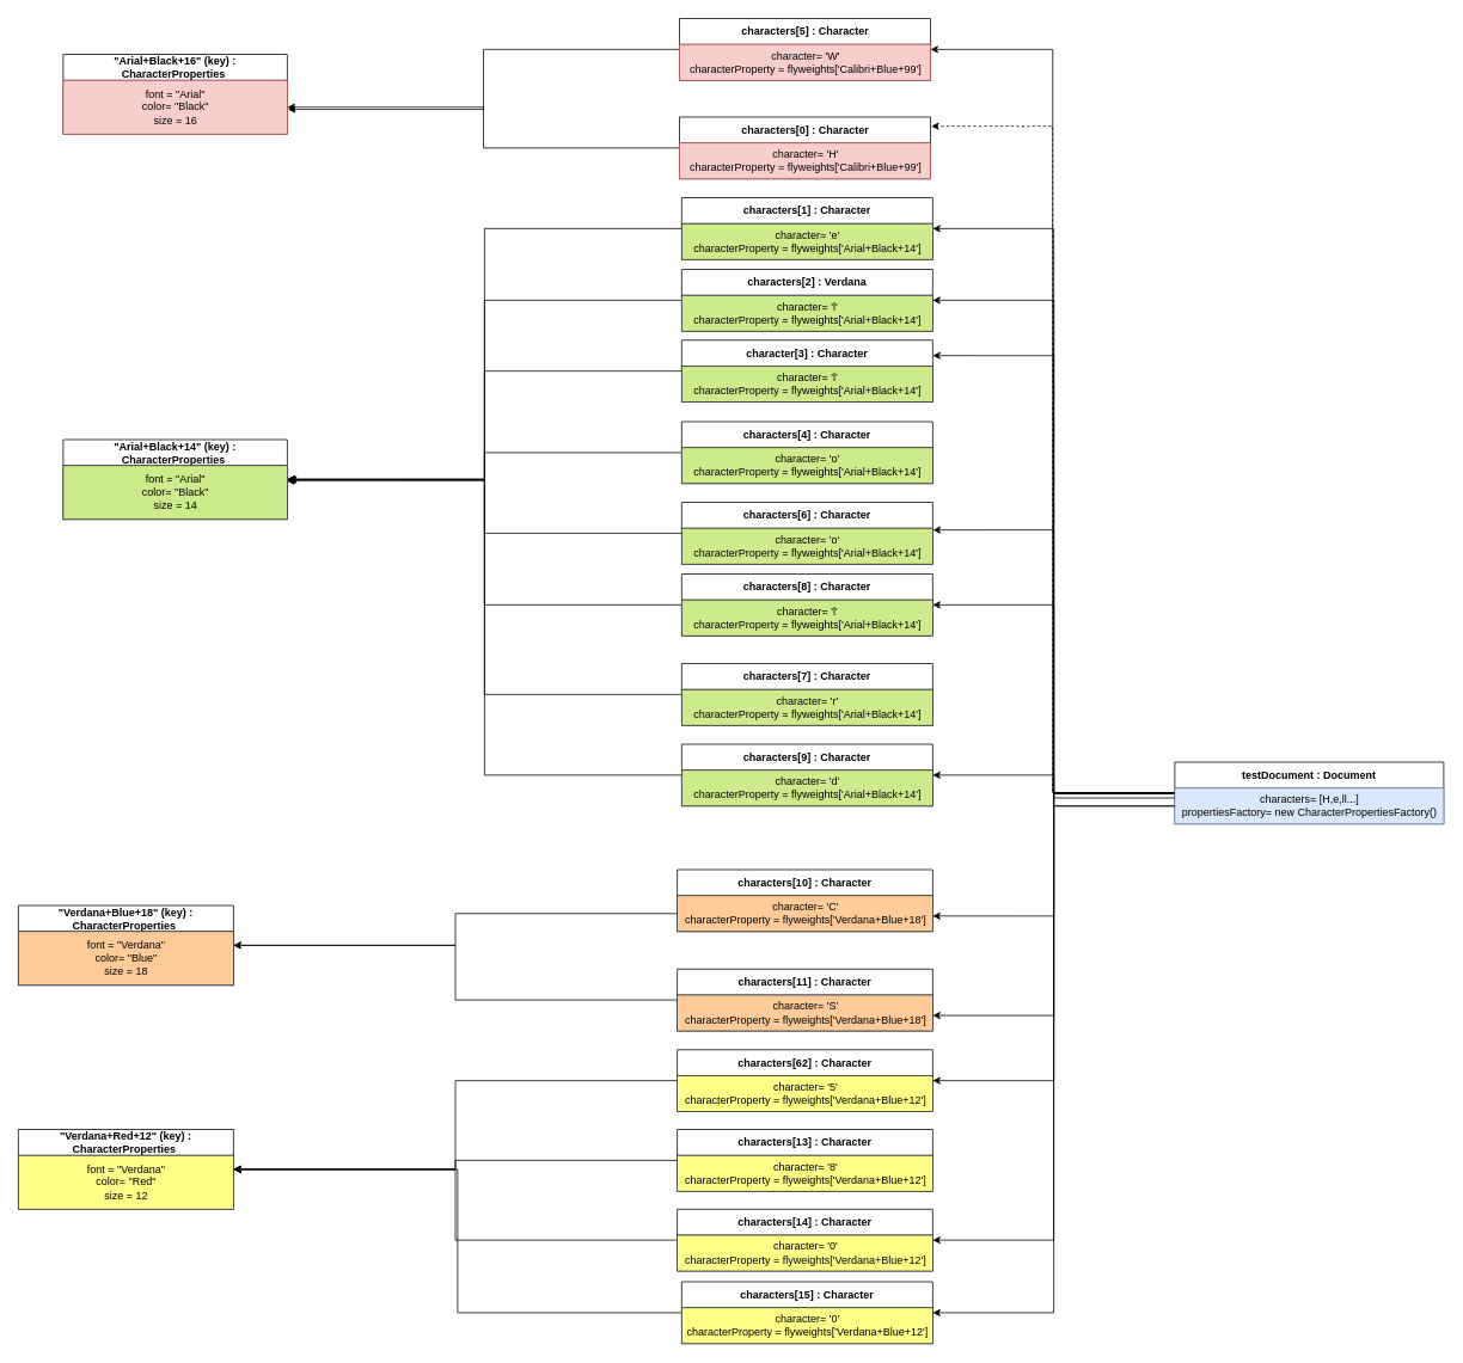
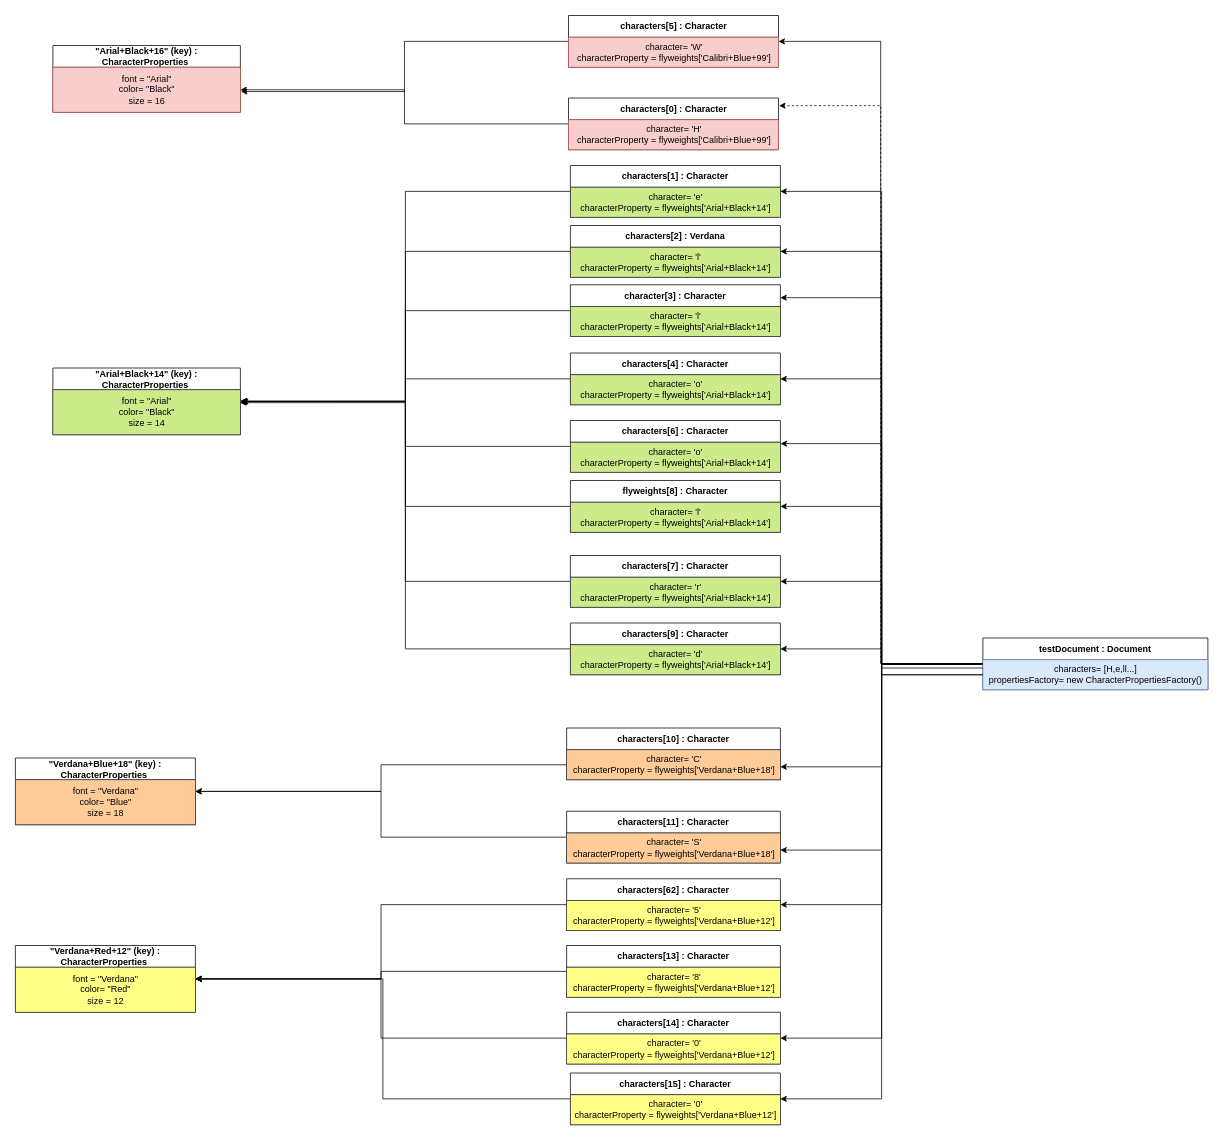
+ <mxCell id="65" style="edgeStyle=orthogonalEdgeStyle;rounded=0;orthogonalLoop=1;jettySize=auto;html=1;entryX=1;entryY=0.5;entryDx=0;entryDy=0;" parent="1" source="67" target="23" edge="1"><mxGeometry relative="1" as="geometry" /></mxCell>
- <mxCell id="54" value="characters[8] : Character" style="swimlane;fontStyle=1;align=center;verticalAlign=middle;childLayout=stackLayout;horizontal=1;startSize=29;horizontalStack=0;resizeParent=1;resizeParentMax=0;resizeLast=0;collapsible=0;marginBottom=0;html=1;whiteSpace=wrap;" parent="1" vertex="1"><mxGeometry x="760" y="640" width="280" height="69" as="geometry" /></mxCell>
+ <mxCell id="54" value="flyweights[8] : Character" style="swimlane;fontStyle=1;align=center;verticalAlign=middle;childLayout=stackLayout;horizontal=1;startSize=29;horizontalStack=0;resizeParent=1;resizeParentMax=0;resizeLast=0;collapsible=0;marginBottom=0;html=1;whiteSpace=wrap;" parent="1" vertex="1"><mxGeometry x="760" y="640" width="280" height="69" as="geometry" /></mxCell>
+ <mxCell id="57" style="edgeStyle=orthogonalEdgeStyle;rounded=0;orthogonalLoop=1;jettySize=auto;html=1;entryX=1;entryY=0.5;entryDx=0;entryDy=0;" parent="1" source="67" target="31" edge="1"><mxGeometry relative="1" as="geometry" /></mxCell>
